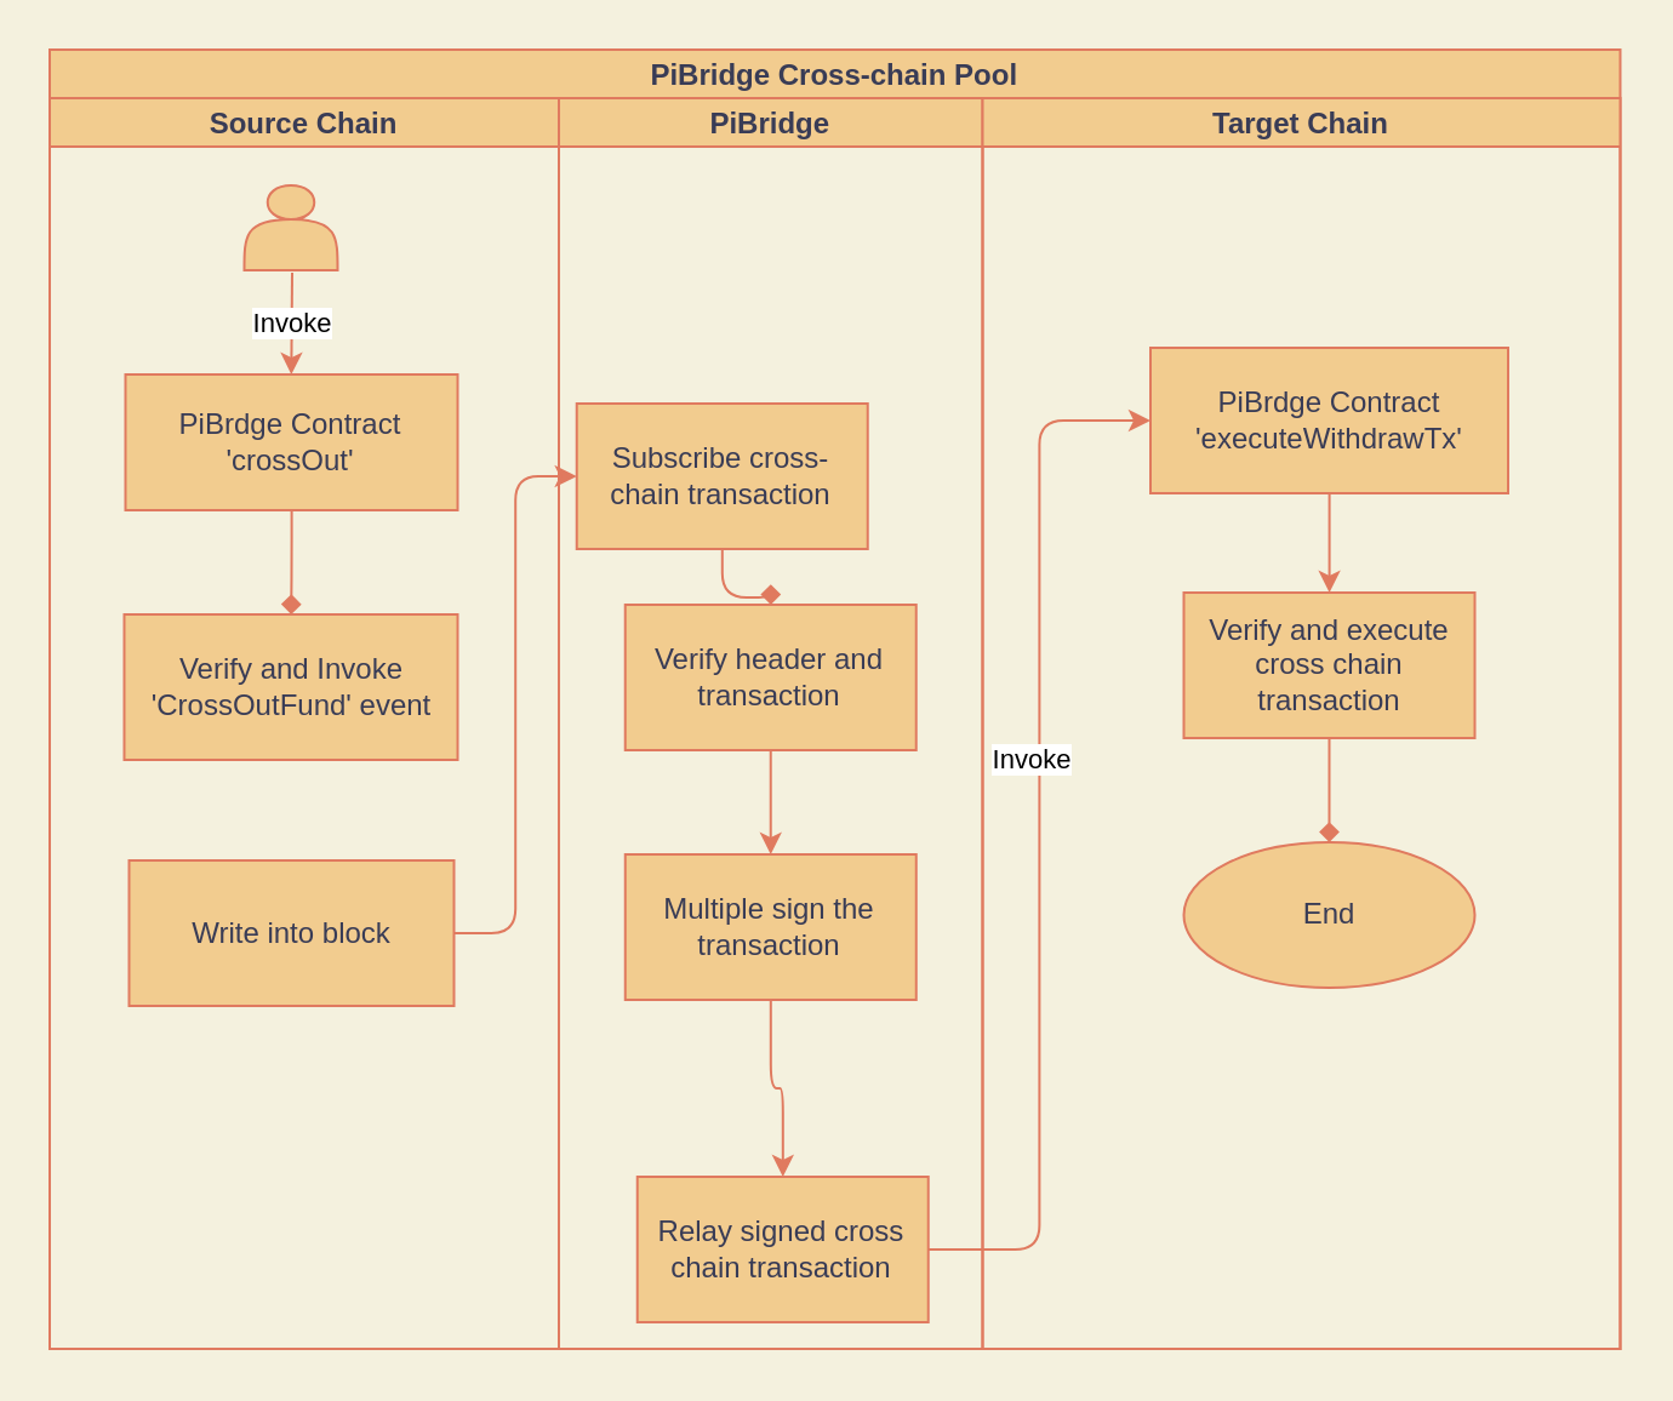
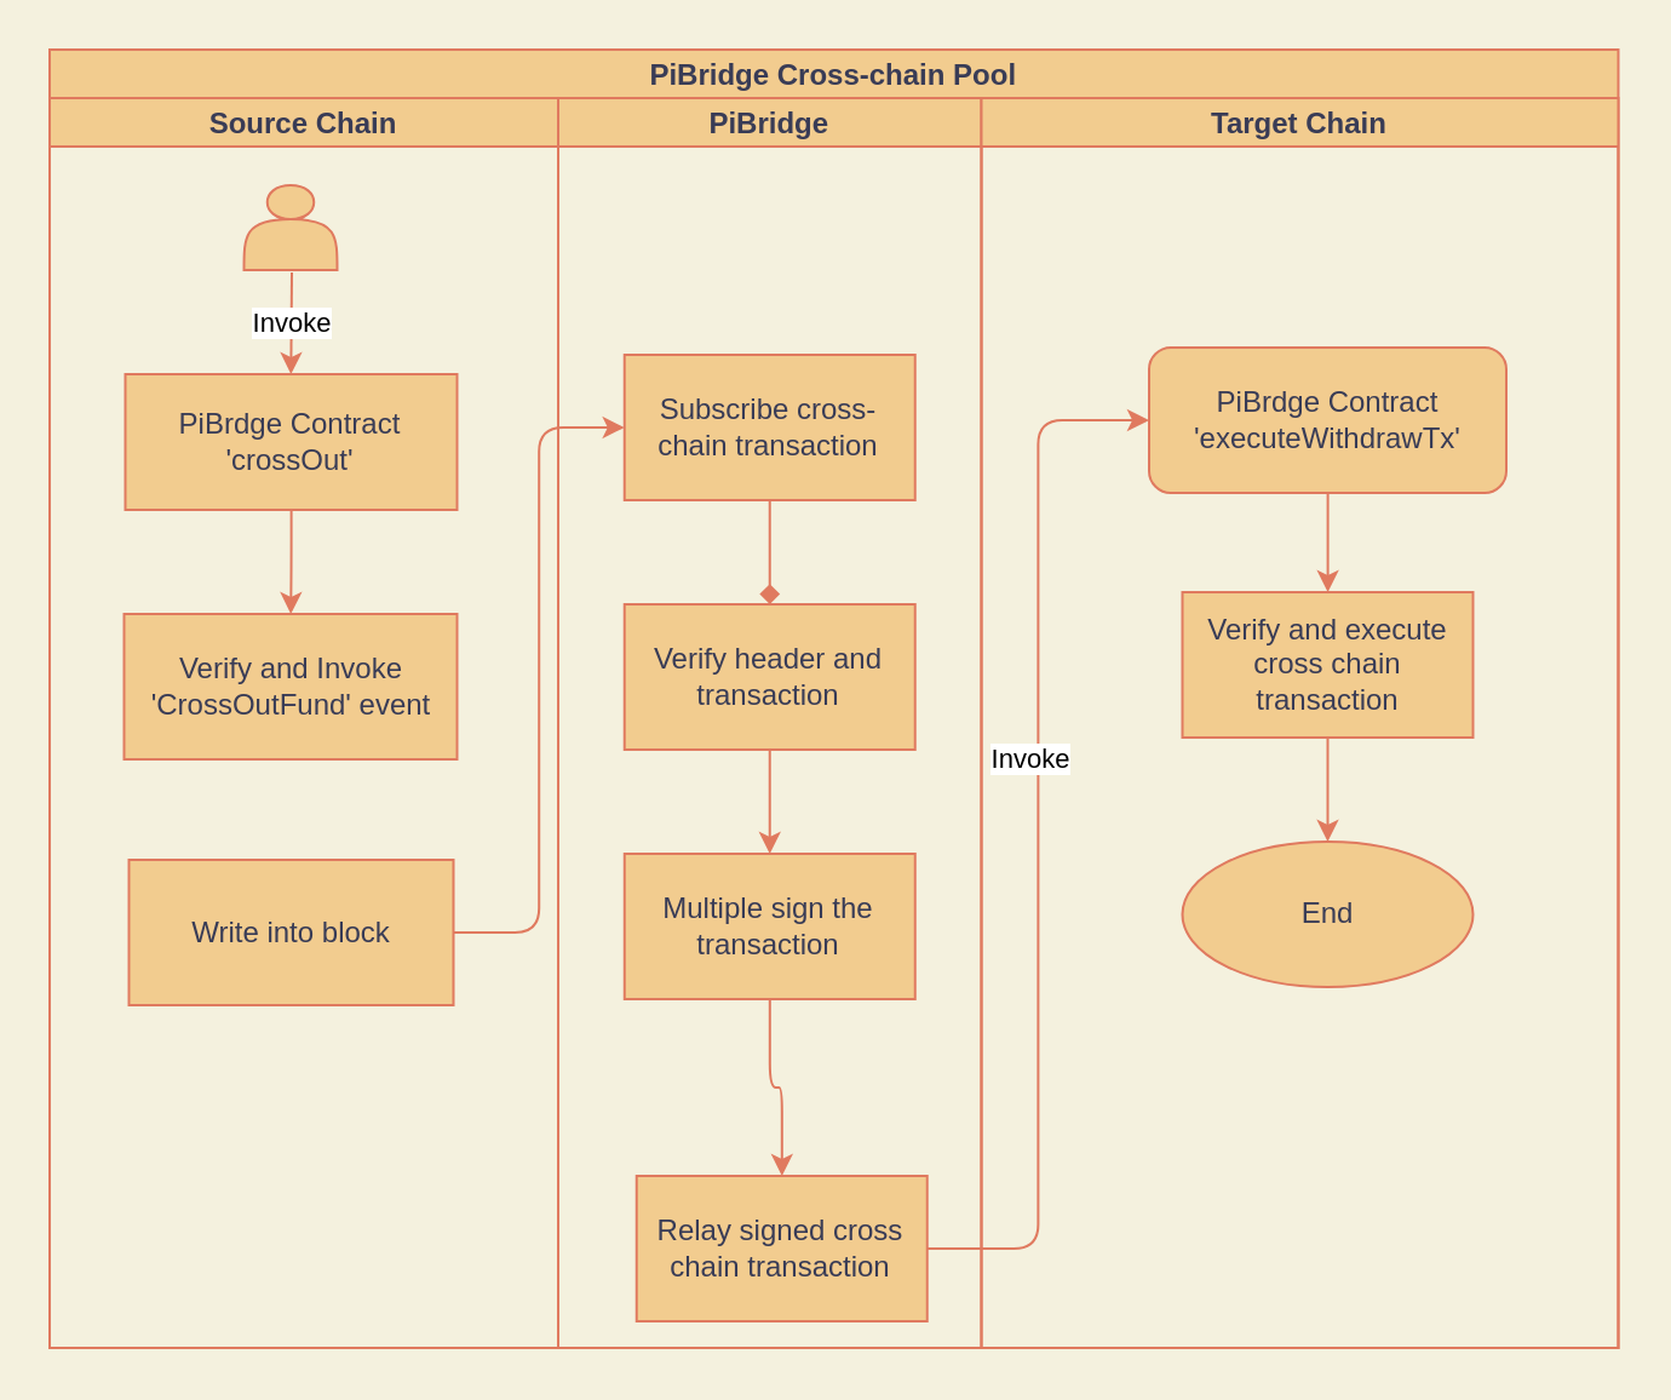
- <mxCell id="23" value="&lt;span&gt;PiBrdge Contract&lt;/span&gt;&lt;br&gt;&lt;span&gt;'executeWithdrawTx'&lt;/span&gt;" style="whiteSpace=wrap;html=1;rounded=0;fontColor=#393C56;strokeColor=#E07A5F;fillColor=#F2CC8F;" parent="21" vertex="1"><mxGeometry x="69.25" y="103" width="147.5" height="60" as="geometry" /></mxCell>
+ <mxCell id="23" value="&lt;span&gt;PiBrdge Contract&lt;/span&gt;&lt;br&gt;&lt;span&gt;'executeWithdrawTx'&lt;/span&gt;" style="whiteSpace=wrap;html=1;fontColor=#393C56;strokeColor=#E07A5F;fillColor=#F2CC8F;rounded=1;" parent="21" vertex="1"><mxGeometry x="69.25" y="103" width="147.5" height="60" as="geometry" /></mxCell>
- <mxCell id="13" value="&lt;span&gt;Subscribe cross-chain transaction&lt;/span&gt;" style="whiteSpace=wrap;html=1;rounded=0;fontColor=#393C56;strokeColor=#E07A5F;fillColor=#F2CC8F;" parent="11" vertex="1"><mxGeometry x="7.37" y="126" width="120" height="60" as="geometry" /></mxCell>
+ <mxCell id="13" value="&lt;span&gt;Subscribe cross-chain transaction&lt;/span&gt;" style="whiteSpace=wrap;html=1;rounded=0;fontColor=#393C56;strokeColor=#E07A5F;fillColor=#F2CC8F;" parent="11" vertex="1"><mxGeometry x="27.37" y="106" width="120" height="60" as="geometry" /></mxCell>
- <mxCell id="5" value="" style="edgeStyle=orthogonalEdgeStyle;curved=0;rounded=1;sketch=0;orthogonalLoop=1;jettySize=auto;html=1;fontColor=#393C56;strokeColor=#E07A5F;fillColor=#F2CC8F;endArrow=diamond;" parent="3" source="6" target="7" edge="1"><mxGeometry relative="1" as="geometry" /></mxCell>
+ <mxCell id="5" value="" style="edgeStyle=orthogonalEdgeStyle;curved=0;rounded=1;sketch=0;orthogonalLoop=1;jettySize=auto;html=1;fontColor=#393C56;strokeColor=#E07A5F;fillColor=#F2CC8F;" parent="3" source="6" target="7" edge="1"><mxGeometry relative="1" as="geometry" /></mxCell>
- <mxCell id="25" value="" style="edgeStyle=orthogonalEdgeStyle;curved=0;rounded=1;sketch=0;orthogonalLoop=1;jettySize=auto;html=1;fontColor=#393C56;strokeColor=#E07A5F;fillColor=#F2CC8F;endArrow=diamond;" parent="21" source="26" target="27" edge="1"><mxGeometry relative="1" as="geometry" /></mxCell>
+ <mxCell id="25" value="" style="edgeStyle=orthogonalEdgeStyle;curved=0;rounded=1;sketch=0;orthogonalLoop=1;jettySize=auto;html=1;fontColor=#393C56;strokeColor=#E07A5F;fillColor=#F2CC8F;" parent="21" source="26" target="27" edge="1"><mxGeometry relative="1" as="geometry" /></mxCell>
